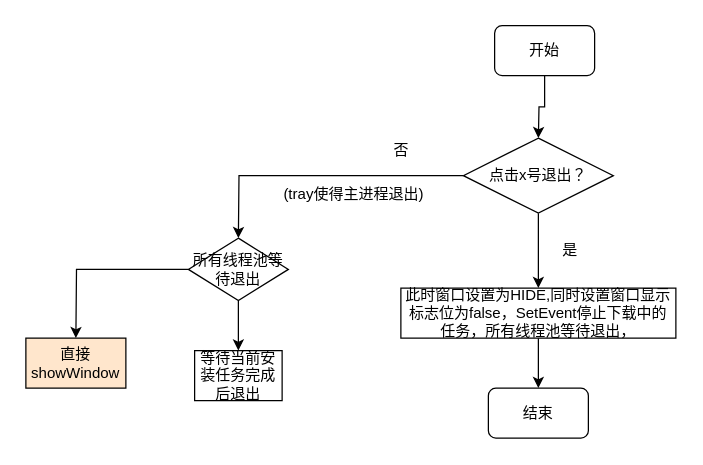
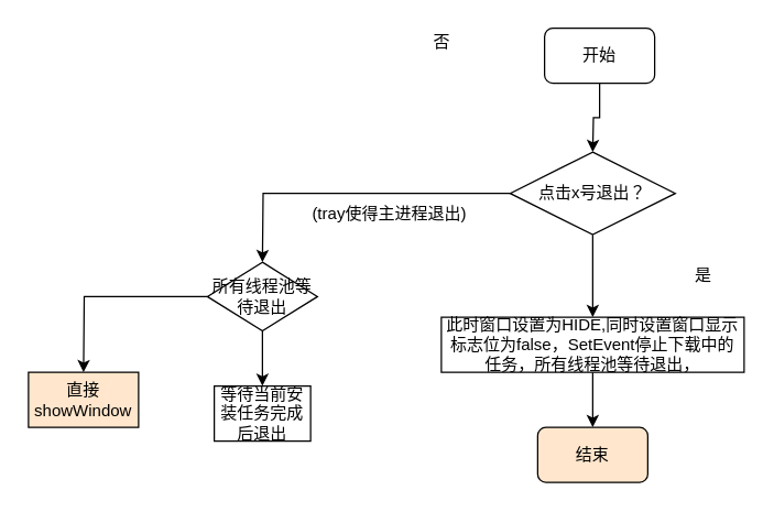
- <mxCell id="11" value="否" style="text;html=1;align=center;verticalAlign=middle;resizable=0;points=[];autosize=1;strokeColor=none;fillColor=none;" vertex="1" parent="1"><mxGeometry x="305" y="110" width="30" height="20" as="geometry" /></mxCell>
+ <mxCell id="11" value="否" style="text;html=1;align=center;verticalAlign=middle;resizable=0;points=[];autosize=1;strokeColor=none;fillColor=none;" vertex="1" parent="1"><mxGeometry x="305" y="20" width="30" height="20" as="geometry" /></mxCell>
- <mxCell id="10" value="是" style="text;html=1;align=center;verticalAlign=middle;resizable=0;points=[];autosize=1;strokeColor=none;fillColor=none;" vertex="1" parent="1"><mxGeometry x="440" y="190" width="30" height="20" as="geometry" /></mxCell>
+ <mxCell id="10" value="是" style="text;html=1;align=center;verticalAlign=middle;resizable=0;points=[];autosize=1;strokeColor=none;fillColor=none;" vertex="1" parent="1"><mxGeometry x="495" y="190" width="30" height="20" as="geometry" /></mxCell>
- <mxCell id="9" value="结束" style="rounded=1;whiteSpace=wrap;html=1;" vertex="1" parent="1"><mxGeometry x="390" y="310" width="80" height="40" as="geometry" /></mxCell>
+ <mxCell id="9" value="结束" style="rounded=1;whiteSpace=wrap;html=1;fillColor=#ffe6cc;" vertex="1" parent="1"><mxGeometry x="390" y="310" width="80" height="40" as="geometry" /></mxCell>
